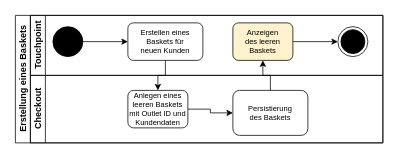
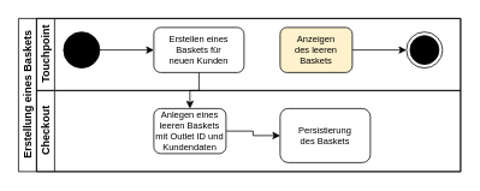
- <mxCell id="15" style="edgeStyle=orthogonalEdgeStyle;rounded=0;orthogonalLoop=1;jettySize=auto;html=1;fontSize=10;fontColor=#000000;strokeColor=#000000;" parent="2" source="13" target="8" edge="1"><mxGeometry relative="1" as="geometry" /></mxCell>
